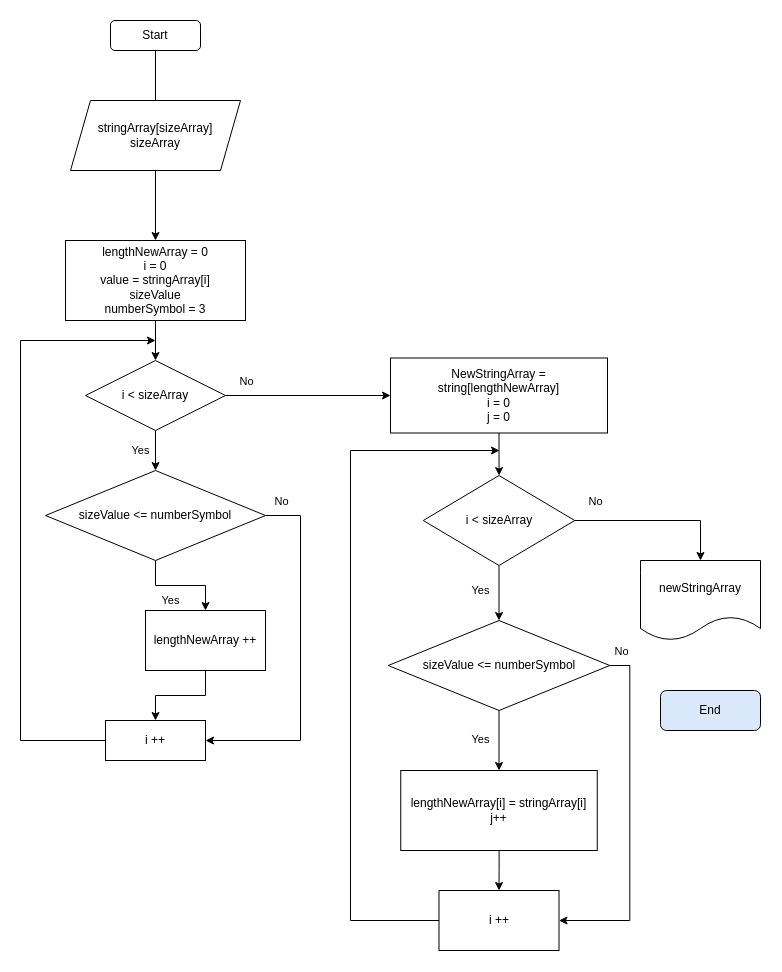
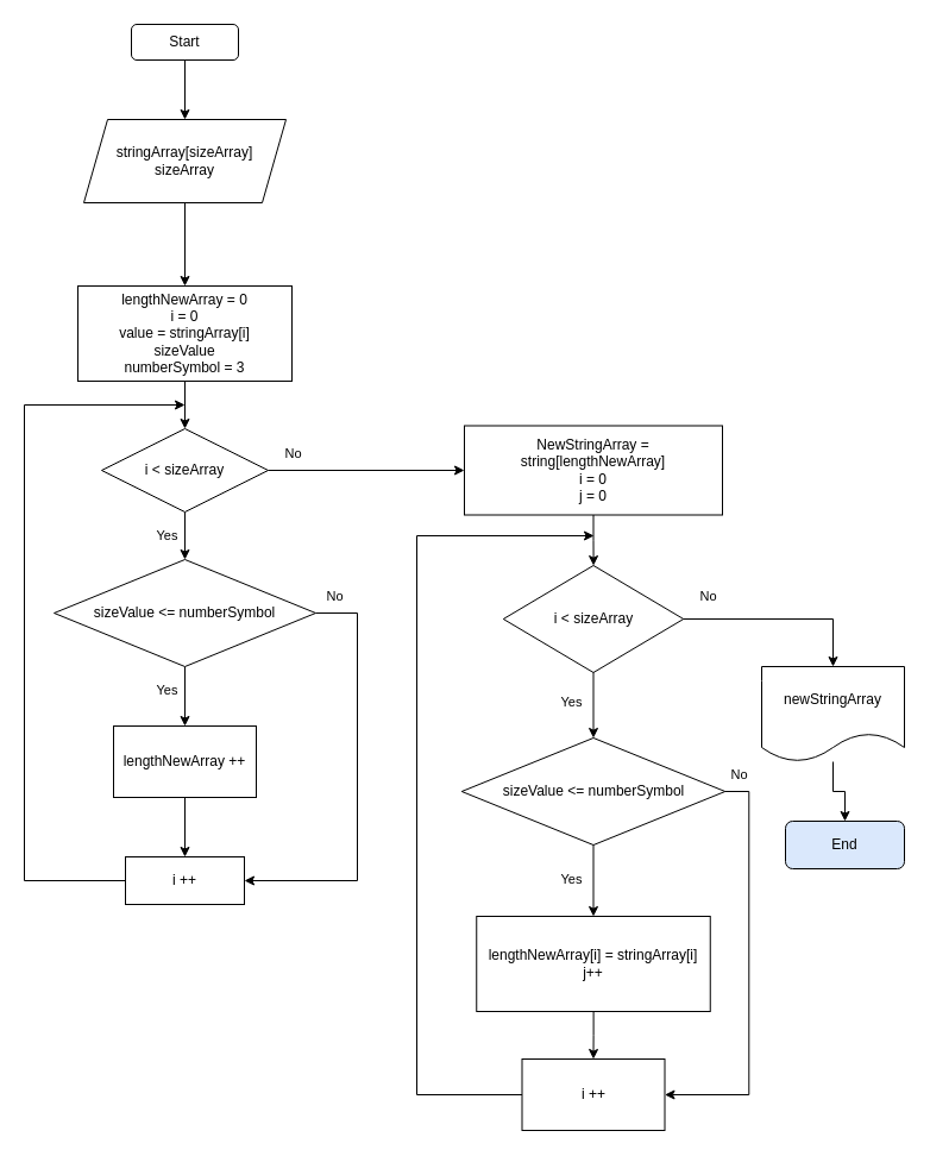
- <mxCell id="2" value="" style="edgeStyle=orthogonalEdgeStyle;rounded=0;orthogonalLoop=1;jettySize=auto;html=1;endArrow=none;" edge="1" parent="1" source="3" target="5"><mxGeometry relative="1" as="geometry" /></mxCell>
+ <mxCell id="2" value="" style="edgeStyle=orthogonalEdgeStyle;rounded=0;orthogonalLoop=1;jettySize=auto;html=1;" edge="1" parent="1" source="3" target="5"><mxGeometry relative="1" as="geometry" /></mxCell>
- <mxCell id="17" value="lengthNewArray ++" style="rounded=0;whiteSpace=wrap;html=1;" vertex="1" parent="1"><mxGeometry x="145" y="610" width="120" height="60" as="geometry" /></mxCell>
+ <mxCell id="17" value="lengthNewArray ++" style="rounded=0;whiteSpace=wrap;html=1;" vertex="1" parent="1"><mxGeometry x="95" y="610" width="120" height="60" as="geometry" /></mxCell>
+ <mxCell id="30" value="" style="edgeStyle=orthogonalEdgeStyle;rounded=0;orthogonalLoop=1;jettySize=auto;html=1;" edge="1" parent="1" source="31" target="32"><mxGeometry relative="1" as="geometry" /></mxCell>
